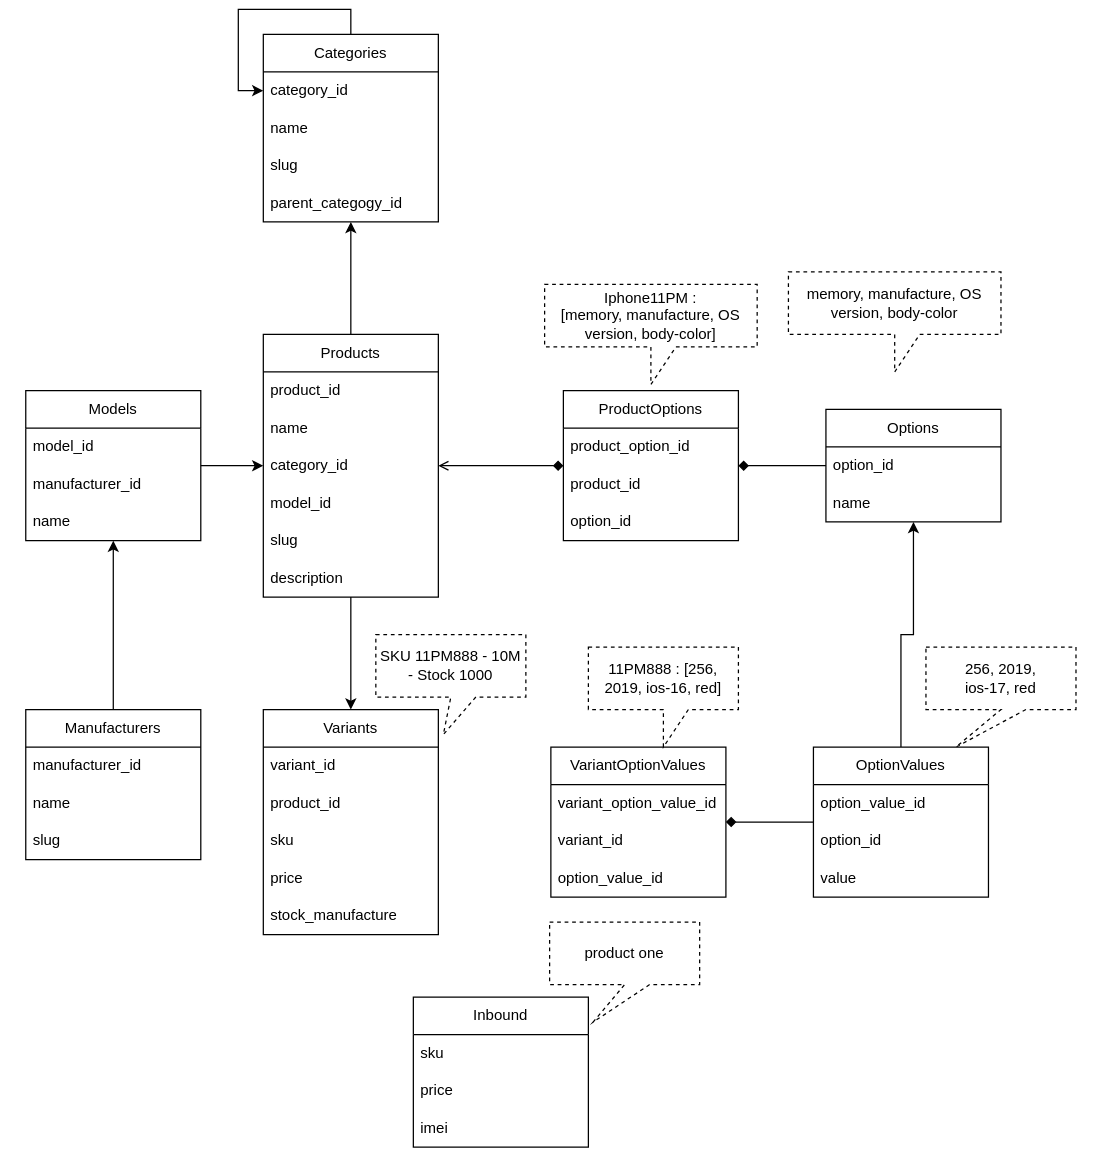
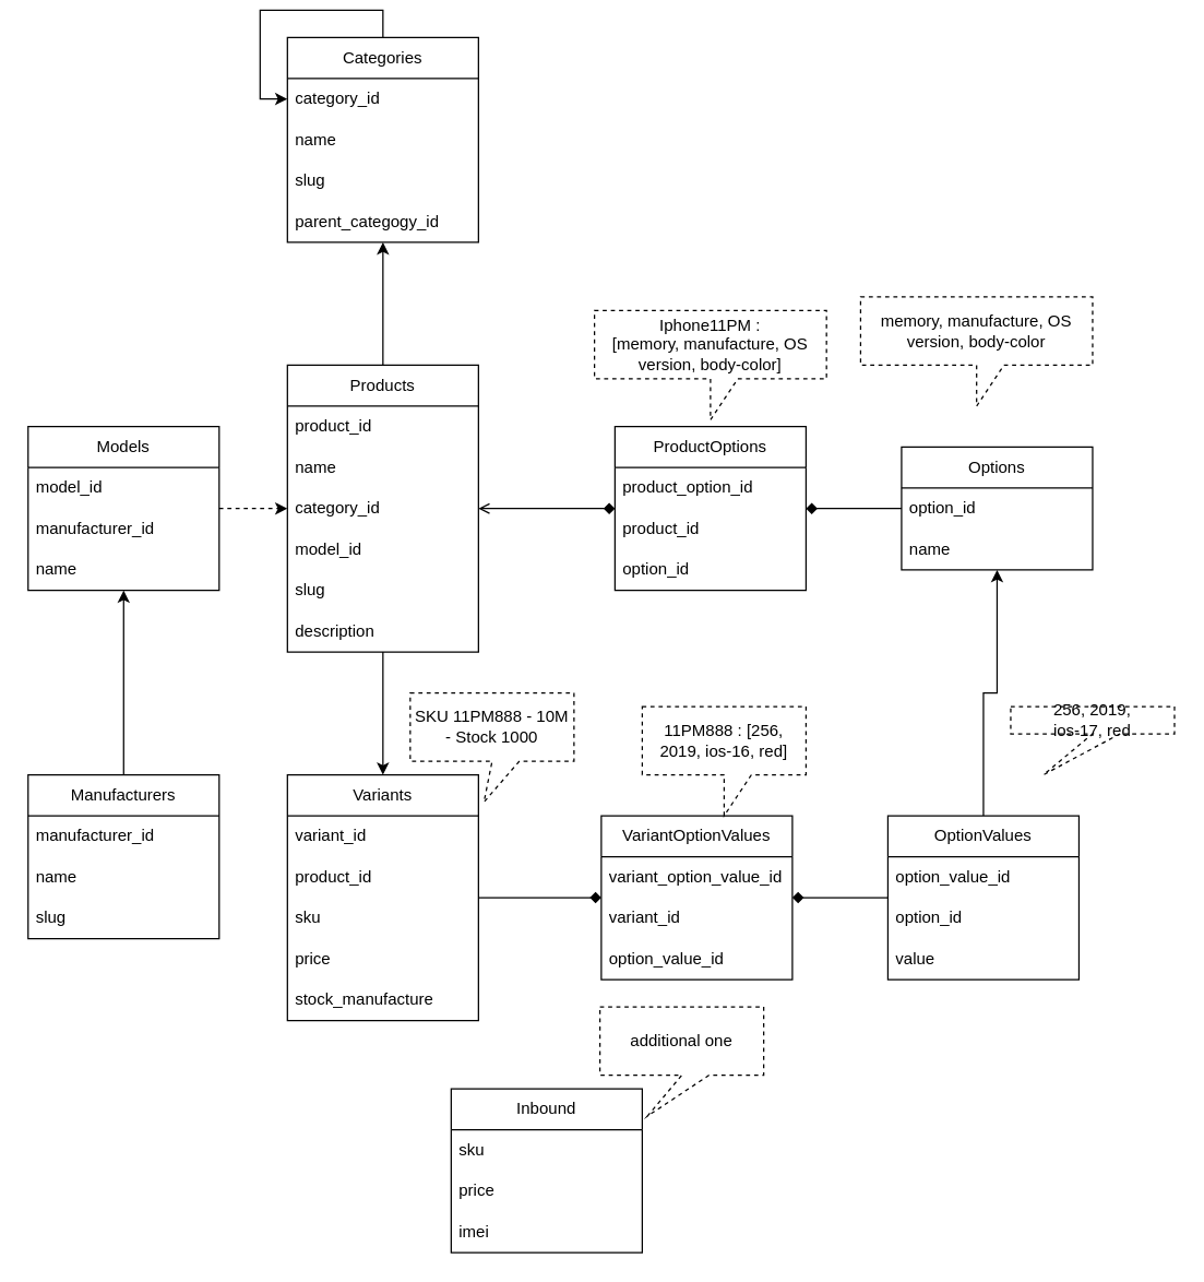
- <mxCell id="48" style="edgeStyle=orthogonalEdgeStyle;rounded=0;orthogonalLoop=1;jettySize=auto;html=1;startArrow=none;startFill=0;endArrow=classic;endFill=1;" edge="1" parent="1" source="49" target="4"><mxGeometry relative="1" as="geometry" /></mxCell>
+ <mxCell id="48" style="edgeStyle=orthogonalEdgeStyle;rounded=0;orthogonalLoop=1;jettySize=auto;html=1;startArrow=none;startFill=0;endArrow=classic;endFill=1;dashed=1;" edge="1" parent="1" source="49" target="4"><mxGeometry relative="1" as="geometry" /></mxCell>
- <mxCell id="54" value="256, 2019, &lt;br&gt;ios-17, red" style="shape=callout;whiteSpace=wrap;html=1;perimeter=calloutPerimeter;dashed=1;position2=0.2;" vertex="1" parent="1"><mxGeometry x="740" y="510" width="120" height="80" as="geometry" /></mxCell>
+ <mxCell id="54" value="256, 2019, &lt;br&gt;ios-17, red" style="shape=callout;whiteSpace=wrap;html=1;perimeter=calloutPerimeter;dashed=1;position2=0.2;" vertex="1" parent="1"><mxGeometry x="740" y="510" width="120" height="50" as="geometry" /></mxCell>
+ <mxCell id="20" style="edgeStyle=orthogonalEdgeStyle;rounded=0;orthogonalLoop=1;jettySize=auto;html=1;endArrow=diamond;endFill=1;startArrow=none;startFill=0;" edge="1" parent="1" source="21" target="28"><mxGeometry relative="1" as="geometry" /></mxCell>
- <mxCell id="62" value="product one" style="shape=callout;whiteSpace=wrap;html=1;perimeter=calloutPerimeter;position2=0.29;dashed=1;" vertex="1" parent="1"><mxGeometry x="439" y="730" width="120" height="80" as="geometry" /></mxCell>
+ <mxCell id="62" value="additional one" style="shape=callout;whiteSpace=wrap;html=1;perimeter=calloutPerimeter;position2=0.29;dashed=1;" vertex="1" parent="1"><mxGeometry x="439" y="730" width="120" height="80" as="geometry" /></mxCell>
